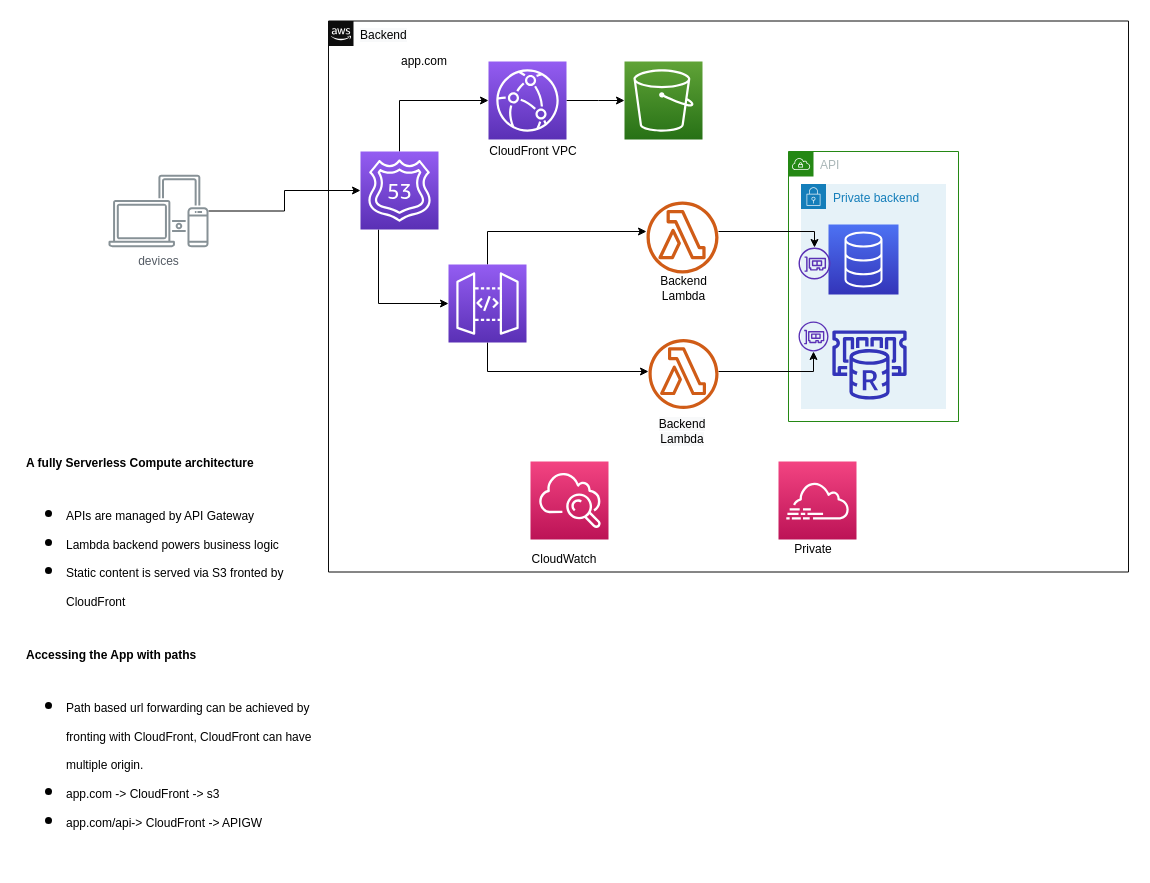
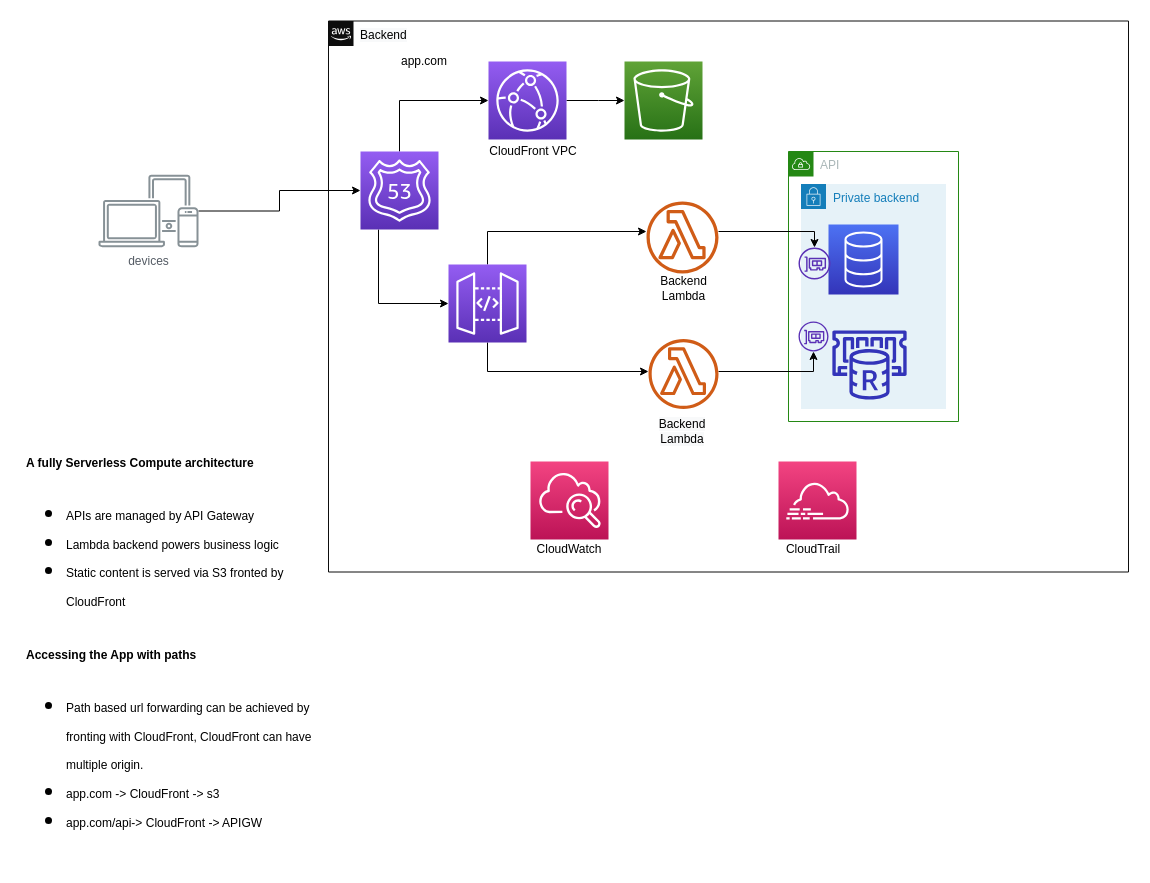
- <mxCell id="6" value="devices" style="outlineConnect=0;gradientColor=none;fontColor=#545B64;strokeColor=none;fillColor=#879196;dashed=0;verticalLabelPosition=bottom;verticalAlign=top;align=center;html=1;fontSize=12;fontStyle=0;aspect=fixed;shape=mxgraph.aws4.illustration_devices;pointerEvents=1" parent="1" vertex="1"><mxGeometry x="108" y="174" width="100" height="73" as="geometry" /></mxCell>
+ <mxCell id="6" value="devices" style="outlineConnect=0;gradientColor=none;fontColor=#545B64;strokeColor=none;fillColor=#879196;dashed=0;verticalLabelPosition=bottom;verticalAlign=top;align=center;html=1;fontSize=12;fontStyle=0;aspect=fixed;shape=mxgraph.aws4.illustration_devices;pointerEvents=1" parent="1" vertex="1"><mxGeometry x="98" y="174" width="100" height="73" as="geometry" /></mxCell>
- <mxCell id="31" value="Private" style="text;html=1;strokeColor=none;fillColor=none;align=center;verticalAlign=middle;whiteSpace=wrap;rounded=0;" parent="1" vertex="1"><mxGeometry x="793" y="539" width="40" height="20" as="geometry" /></mxCell>
+ <mxCell id="31" value="CloudTrail" style="text;html=1;strokeColor=none;fillColor=none;align=center;verticalAlign=middle;whiteSpace=wrap;rounded=0;" parent="1" vertex="1"><mxGeometry x="793" y="539" width="40" height="20" as="geometry" /></mxCell>
- <mxCell id="30" value="CloudWatch" style="text;html=1;strokeColor=none;fillColor=none;align=center;verticalAlign=middle;whiteSpace=wrap;rounded=0;" parent="1" vertex="1"><mxGeometry x="544" y="549" width="40" height="20" as="geometry" /></mxCell>
+ <mxCell id="30" value="CloudWatch" style="text;html=1;strokeColor=none;fillColor=none;align=center;verticalAlign=middle;whiteSpace=wrap;rounded=0;" parent="1" vertex="1"><mxGeometry x="549" y="539" width="40" height="20" as="geometry" /></mxCell>
